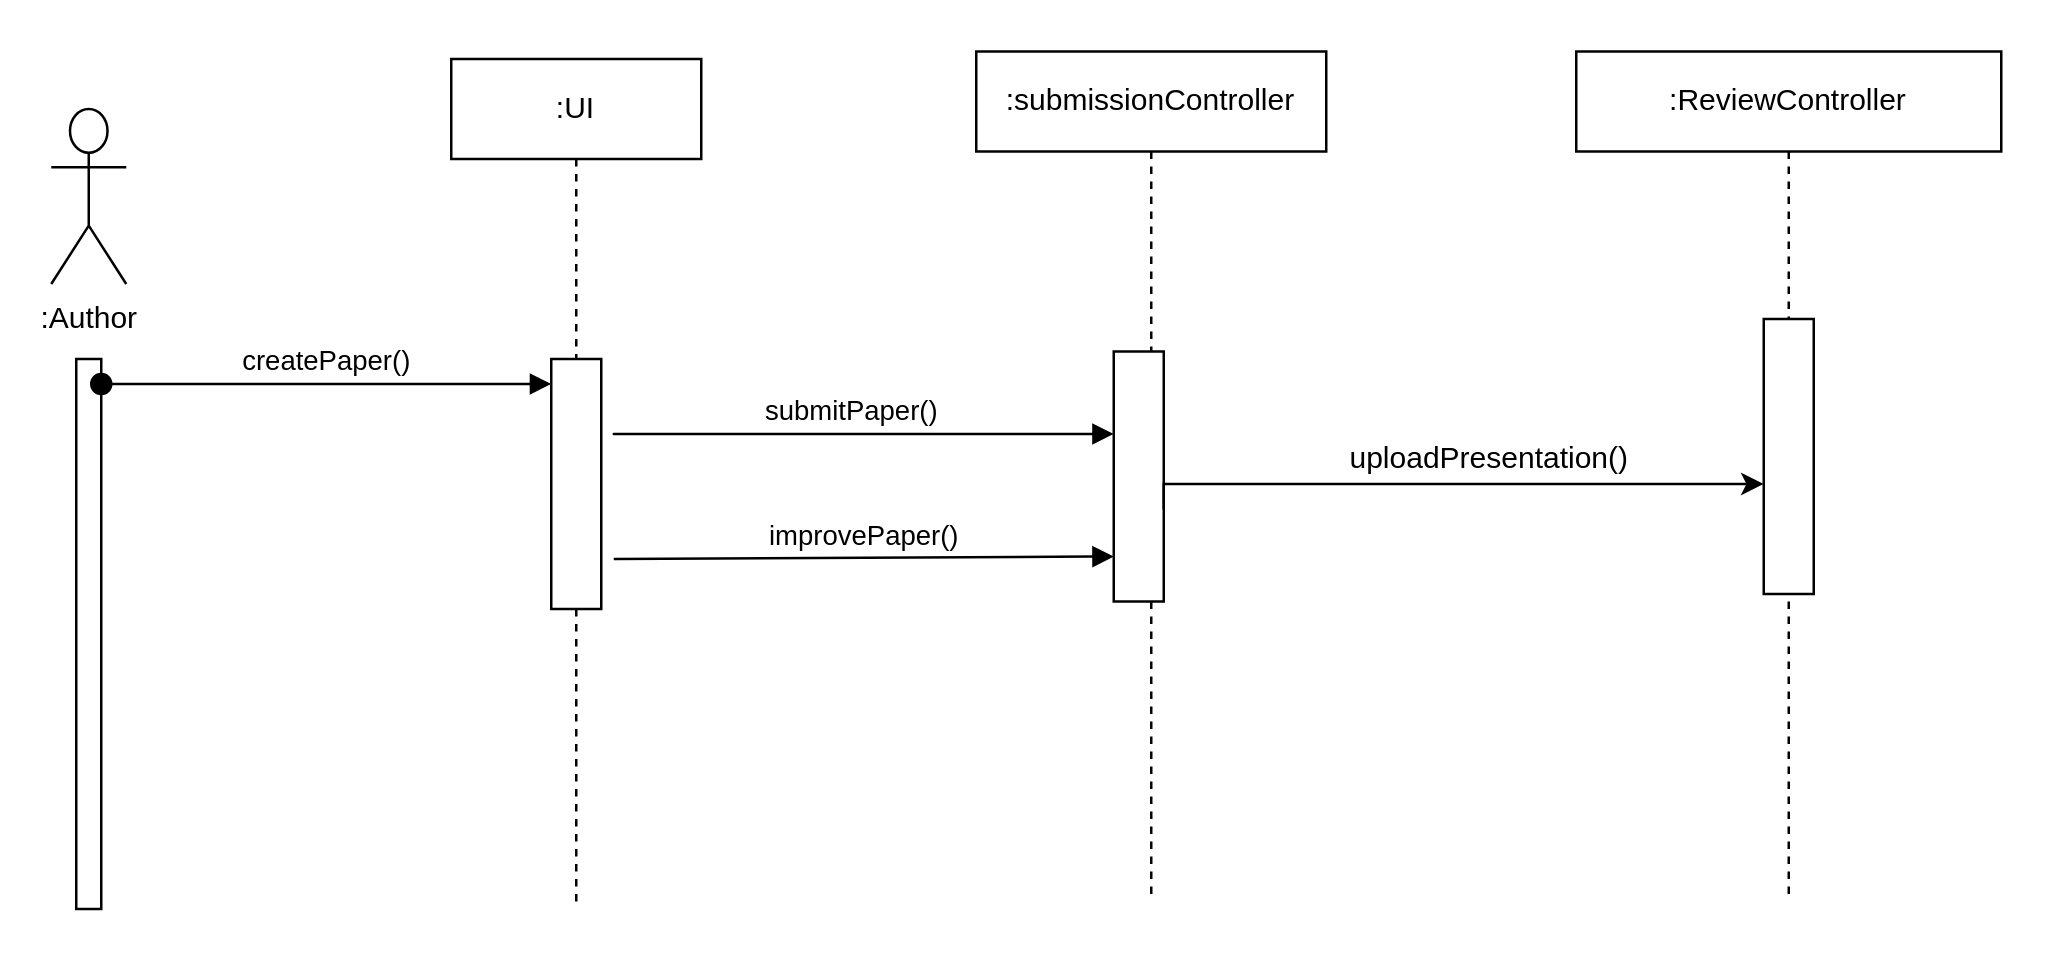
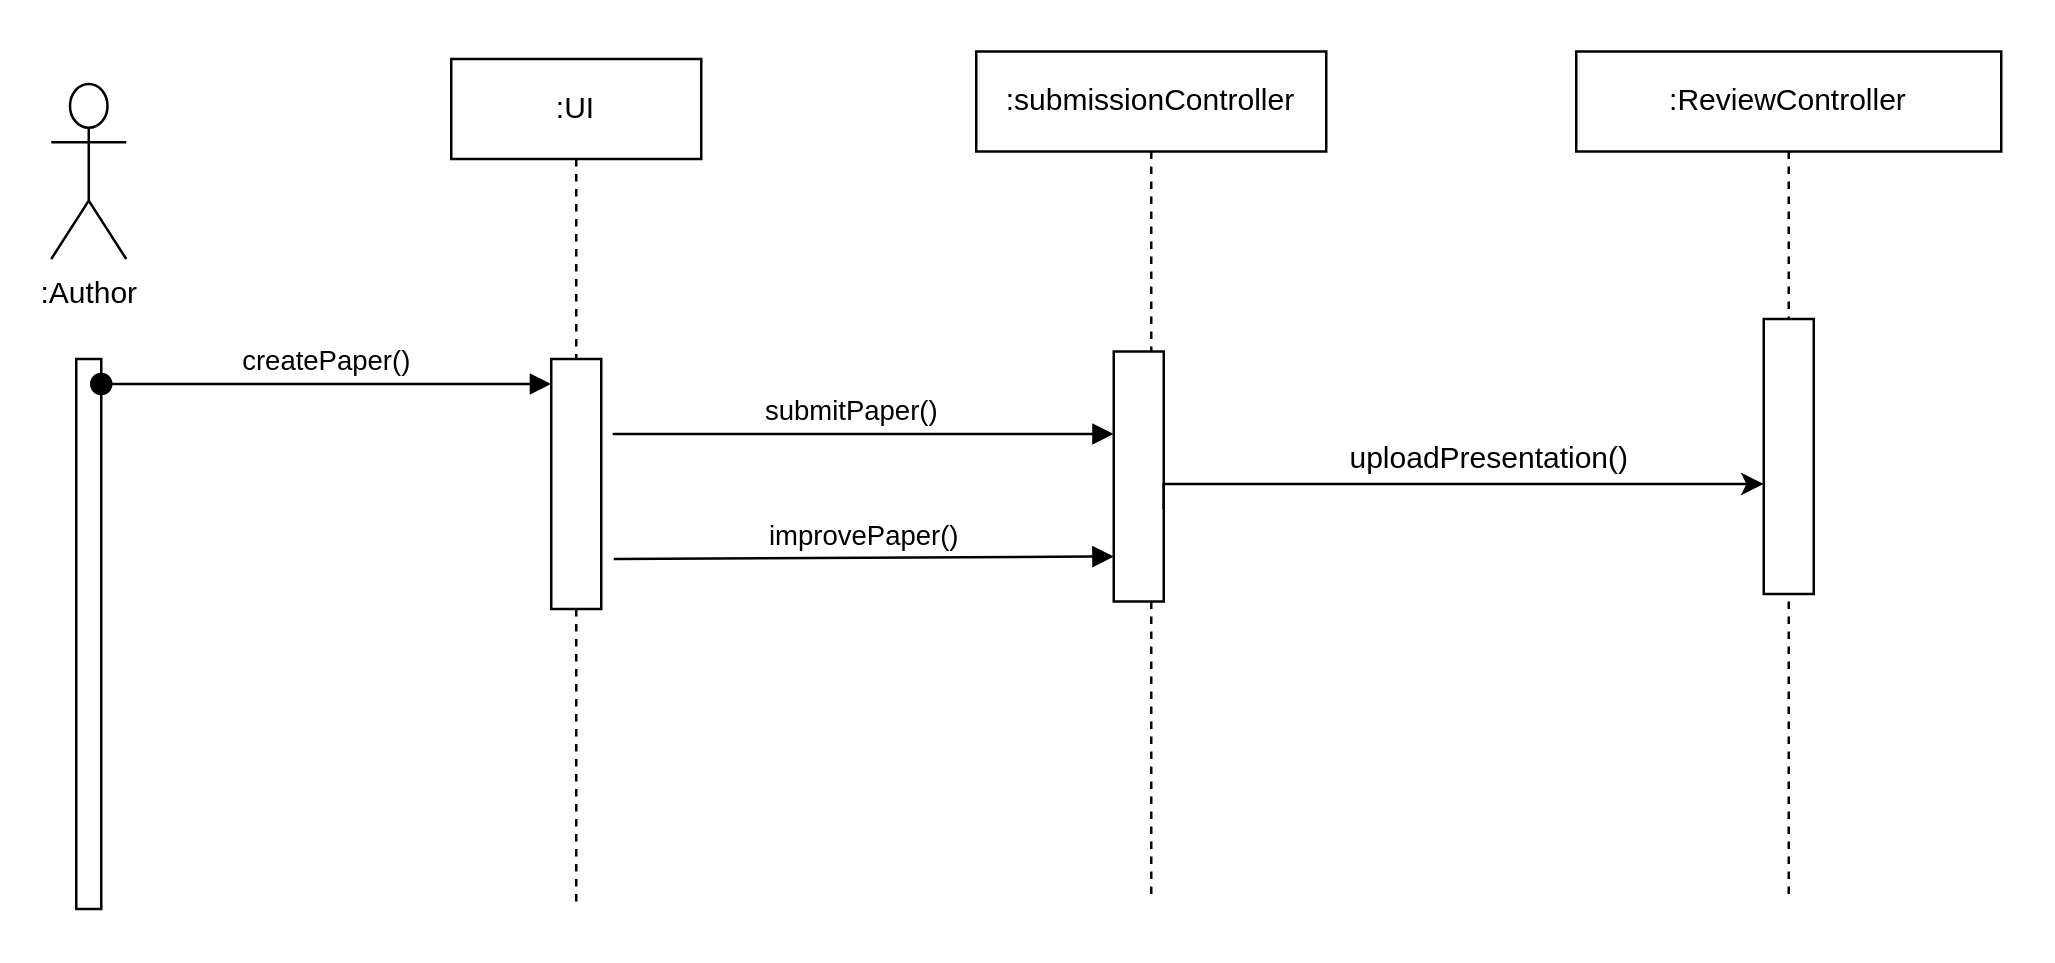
- <mxCell id="2" value=":Author" style="shape=umlActor;verticalLabelPosition=bottom;labelBackgroundColor=#ffffff;verticalAlign=top;html=1;outlineConnect=0;" vertex="1" parent="1"><mxGeometry x="20" y="43" width="30" height="70" as="geometry" /></mxCell>
+ <mxCell id="2" value=":Author" style="shape=umlActor;verticalLabelPosition=bottom;labelBackgroundColor=#ffffff;verticalAlign=top;html=1;outlineConnect=0;" vertex="1" parent="1"><mxGeometry x="20" y="33" width="30" height="70" as="geometry" /></mxCell>
